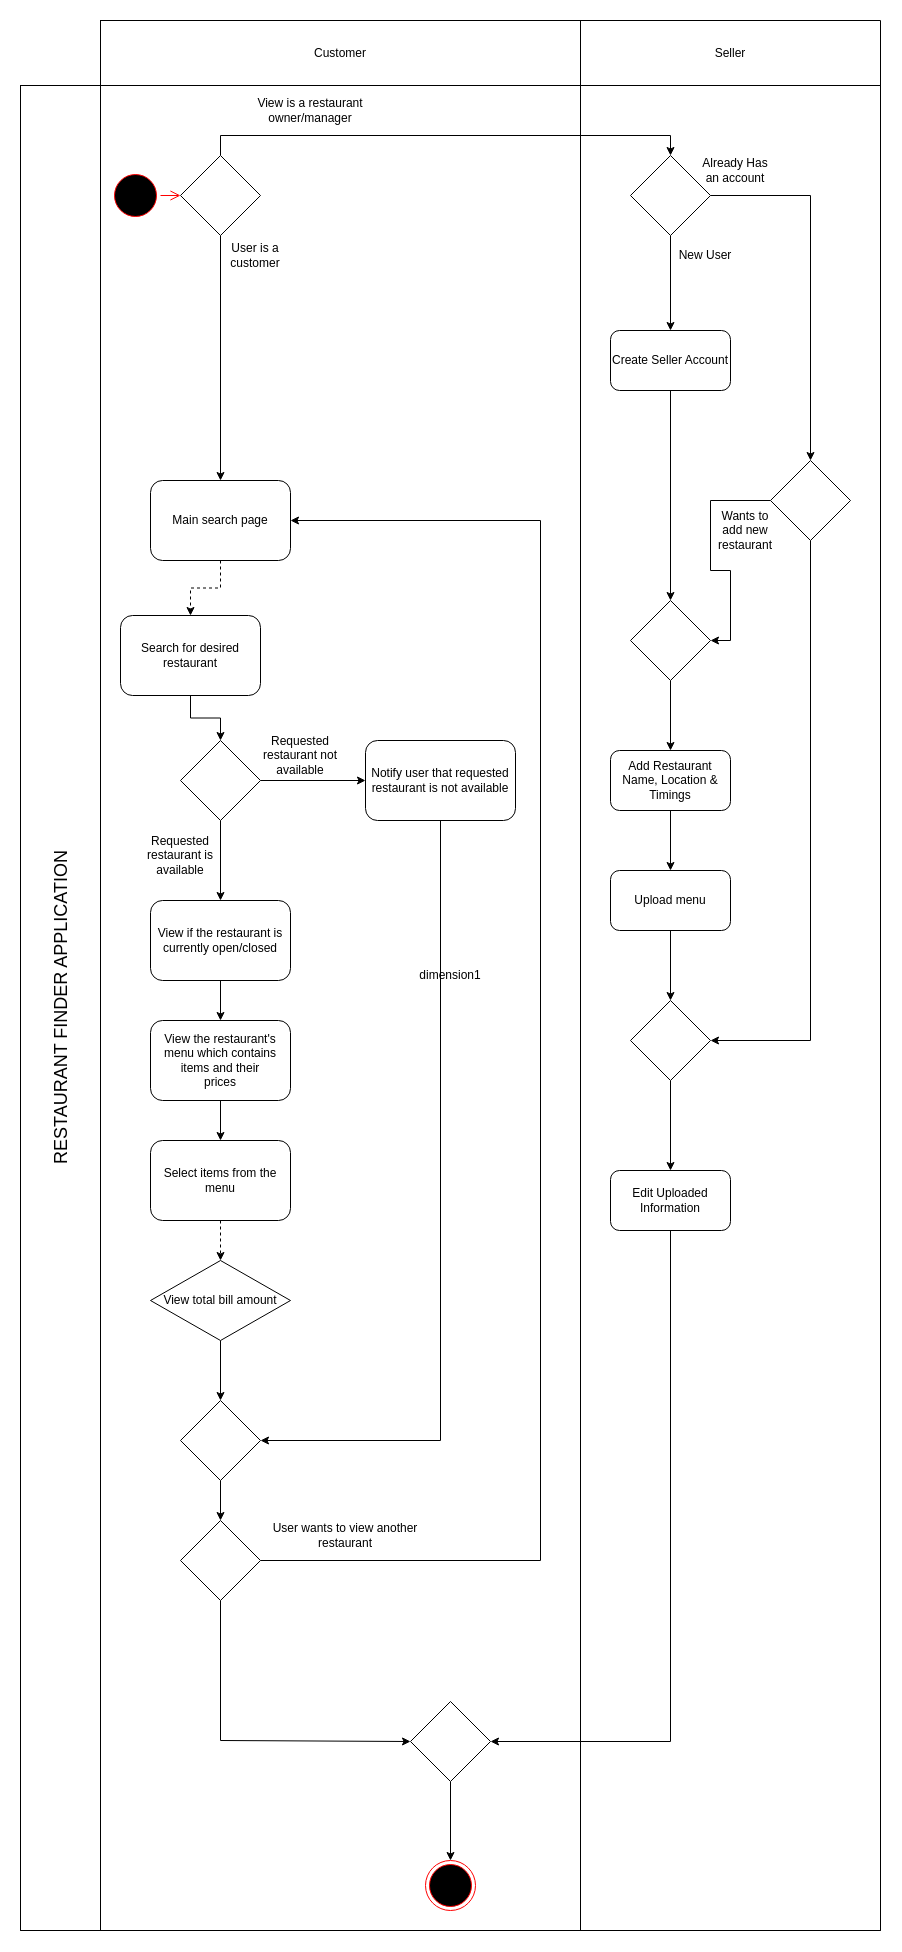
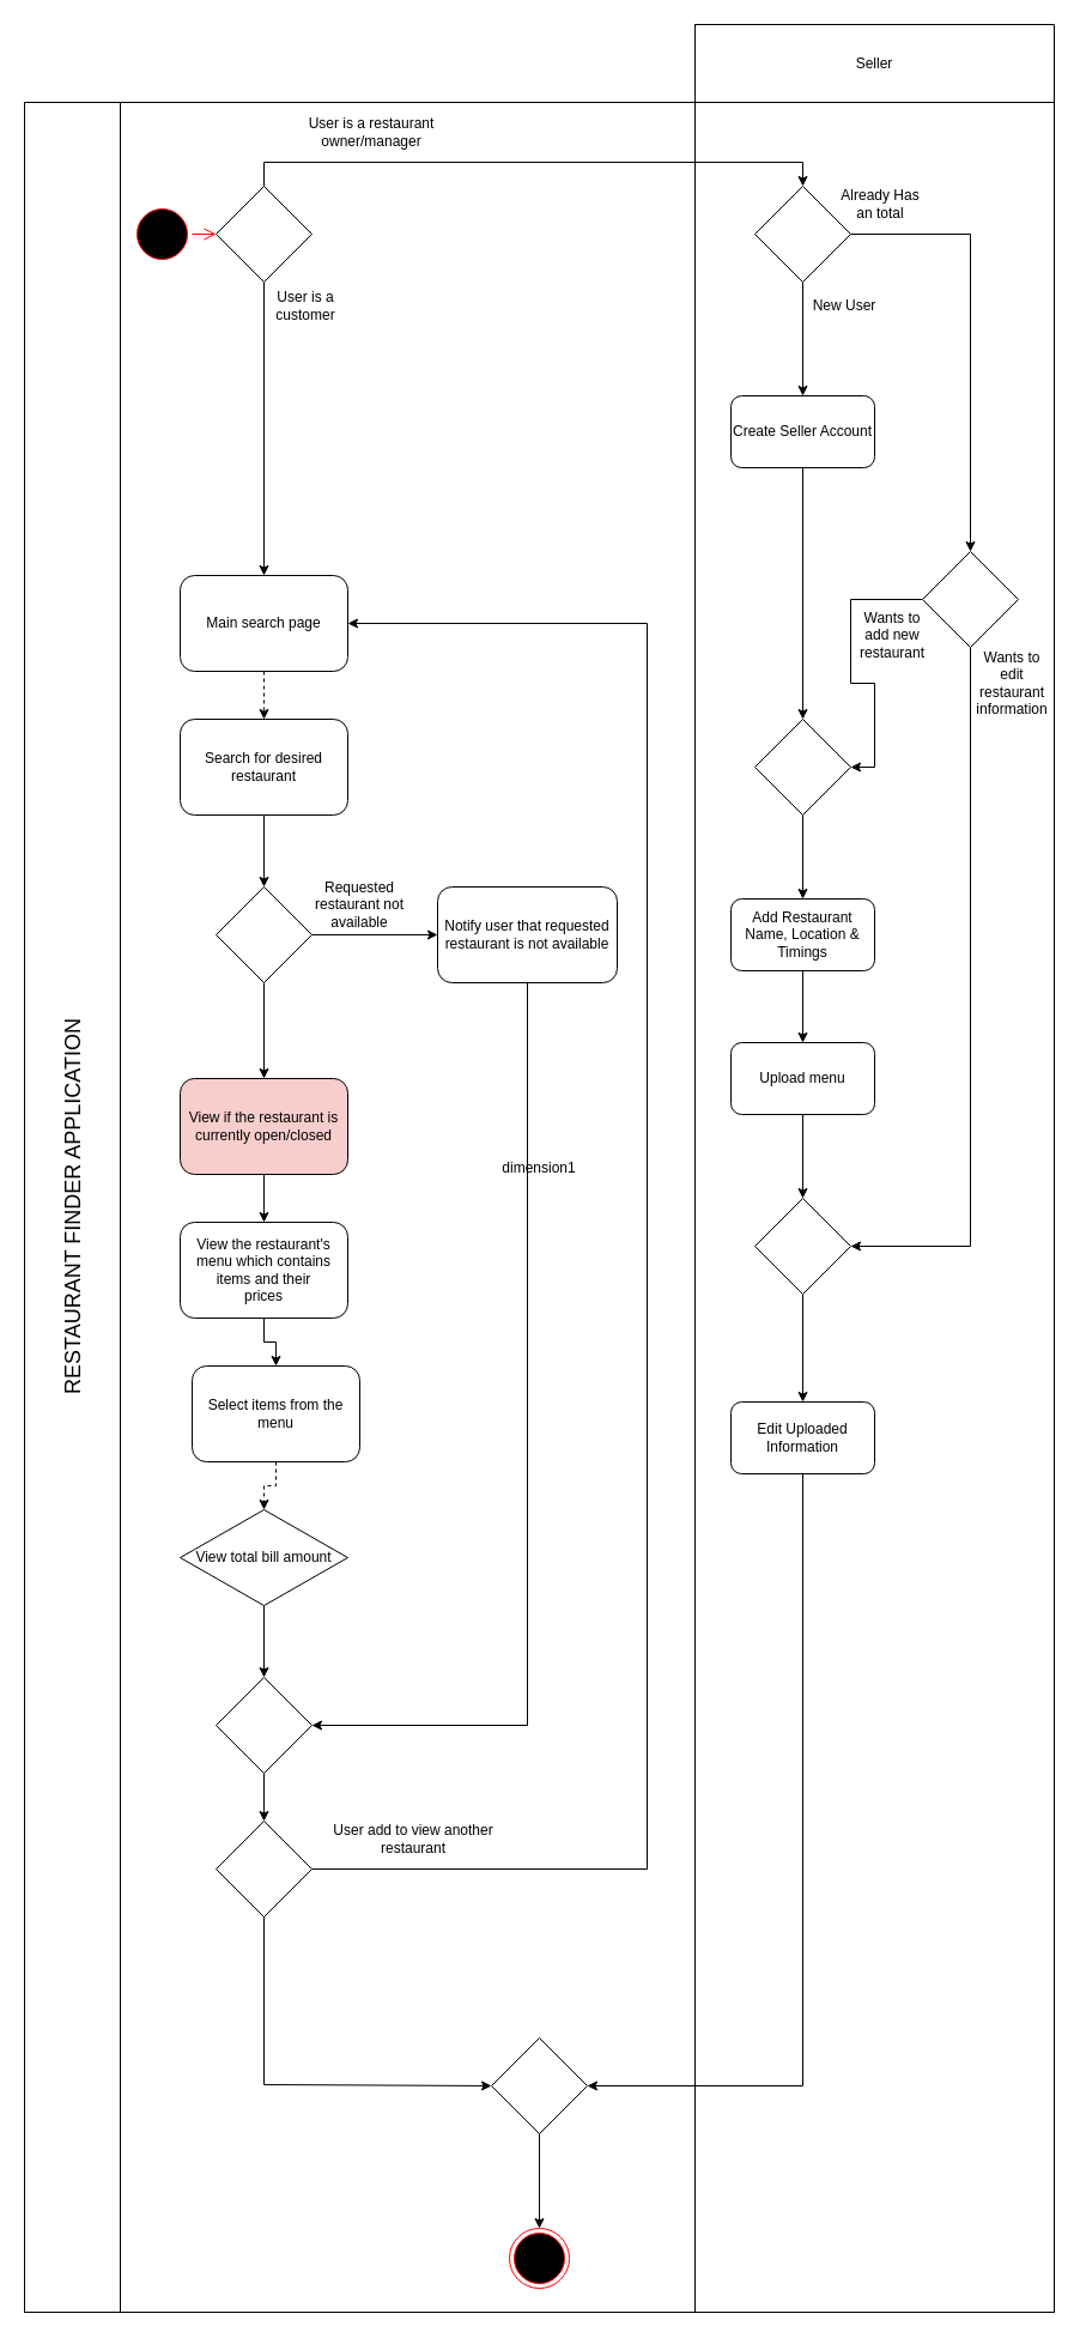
- <mxCell id="63" value="Customer" style="shape=partialRectangle;html=1;whiteSpace=wrap;connectable=0;fillColor=none;top=1;left=1;bottom=1;right=1;overflow=hidden;" parent="61" vertex="1"><mxGeometry x="80" width="480" height="65" as="geometry"><mxRectangle width="480" height="65" as="alternateBounds" /></mxGeometry></mxCell>
- <mxCell id="41" value="View is a restaurant owner/manager" style="text;html=1;strokeColor=none;fillColor=none;align=center;verticalAlign=middle;whiteSpace=wrap;rounded=0;" parent="1" vertex="1"><mxGeometry x="230" y="90" width="160" height="40" as="geometry" /></mxCell>
+ <mxCell id="41" value="User is a restaurant owner/manager" style="text;html=1;strokeColor=none;fillColor=none;align=center;verticalAlign=middle;whiteSpace=wrap;rounded=0;" parent="1" vertex="1"><mxGeometry x="230" y="90" width="160" height="40" as="geometry" /></mxCell>
- <mxCell id="53" value="Already Has an account" style="text;html=1;strokeColor=none;fillColor=none;align=center;verticalAlign=middle;whiteSpace=wrap;rounded=0;" vertex="1" parent="1"><mxGeometry x="700" y="150" width="70" height="40" as="geometry" /></mxCell>
+ <mxCell id="53" value="Already Has an total" style="text;html=1;strokeColor=none;fillColor=none;align=center;verticalAlign=middle;whiteSpace=wrap;rounded=0;" vertex="1" parent="1"><mxGeometry x="700" y="150" width="70" height="40" as="geometry" /></mxCell>
+ <mxCell id="58" value="Wants to edit restaurant information" style="text;html=1;strokeColor=none;fillColor=none;align=center;verticalAlign=middle;whiteSpace=wrap;rounded=0;" vertex="1" parent="1"><mxGeometry x="810" y="550" width="70" height="40" as="geometry" /></mxCell>
- <mxCell id="14" value="Search for desired restaurant" style="rounded=1;whiteSpace=wrap;html=1;" parent="1" vertex="1"><mxGeometry x="120" y="615" width="140" height="80" as="geometry" /></mxCell>
+ <mxCell id="14" value="Search for desired restaurant" style="rounded=1;whiteSpace=wrap;html=1;" parent="1" vertex="1"><mxGeometry x="150" y="600" width="140" height="80" as="geometry" /></mxCell>
- <mxCell id="36" value="Requested restaurant is available" style="text;html=1;strokeColor=none;fillColor=none;align=center;verticalAlign=middle;whiteSpace=wrap;rounded=0;" parent="1" vertex="1"><mxGeometry x="140" y="840" width="80" height="30" as="geometry" /></mxCell>
- <mxCell id="16" value="View if the restaurant is currently open/closed" style="rounded=1;whiteSpace=wrap;html=1;" parent="1" vertex="1"><mxGeometry x="150" y="900" width="140" height="80" as="geometry" /></mxCell>
+ <mxCell id="16" value="View if the restaurant is currently open/closed" style="rounded=1;whiteSpace=wrap;html=1;fillColor=#f8cecc;" parent="1" vertex="1"><mxGeometry x="150" y="900" width="140" height="80" as="geometry" /></mxCell>
- <mxCell id="20" value="Select items from the menu" style="rounded=1;whiteSpace=wrap;html=1;" parent="1" vertex="1"><mxGeometry x="150" y="1140" width="140" height="80" as="geometry" /></mxCell>
+ <mxCell id="20" value="Select items from the menu" style="rounded=1;whiteSpace=wrap;html=1;" parent="1" vertex="1"><mxGeometry x="160" y="1140" width="140" height="80" as="geometry" /></mxCell>
- <mxCell id="34" value="User wants to view another restaurant" style="text;html=1;strokeColor=none;fillColor=none;align=center;verticalAlign=middle;whiteSpace=wrap;rounded=0;" parent="1" vertex="1"><mxGeometry x="260" y="1520" width="170" height="30" as="geometry" /></mxCell>
+ <mxCell id="34" value="User add to view another restaurant" style="text;html=1;strokeColor=none;fillColor=none;align=center;verticalAlign=middle;whiteSpace=wrap;rounded=0;" parent="1" vertex="1"><mxGeometry x="260" y="1520" width="170" height="30" as="geometry" /></mxCell>
